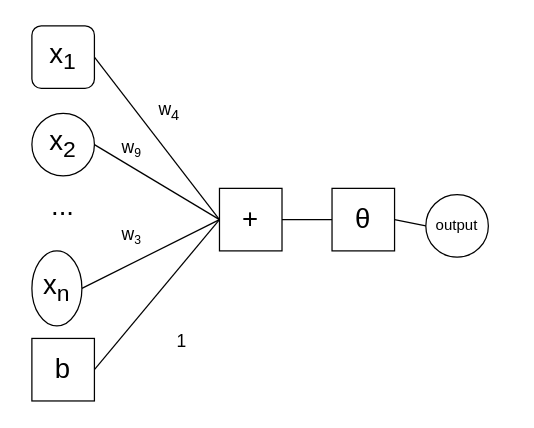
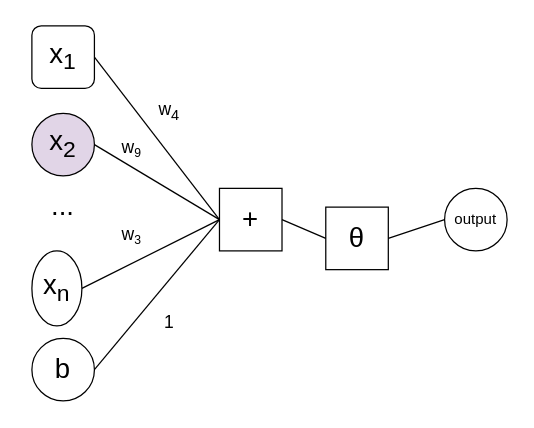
- <mxCell id="3" value="&lt;font style=&quot;font-size: 22px;&quot;&gt;x&lt;sub&gt;2&lt;/sub&gt;&lt;/font&gt;" style="ellipse;whiteSpace=wrap;html=1;aspect=fixed;" vertex="1" parent="1"><mxGeometry x="25" y="90" width="50" height="50" as="geometry" /></mxCell>
+ <mxCell id="3" value="&lt;font style=&quot;font-size: 22px;&quot;&gt;x&lt;sub&gt;2&lt;/sub&gt;&lt;/font&gt;" style="ellipse;whiteSpace=wrap;html=1;aspect=fixed;fillColor=#e1d5e7;" vertex="1" parent="1"><mxGeometry x="25" y="90" width="50" height="50" as="geometry" /></mxCell>
- <mxCell id="6" value="&lt;font style=&quot;font-size: 22px;&quot;&gt;θ&lt;/font&gt;" style="rounded=0;whiteSpace=wrap;html=1;" vertex="1" parent="1"><mxGeometry x="265" y="150" width="50" height="50" as="geometry" /></mxCell>
+ <mxCell id="6" value="&lt;font style=&quot;font-size: 22px;&quot;&gt;θ&lt;/font&gt;" style="rounded=0;whiteSpace=wrap;html=1;" vertex="1" parent="1"><mxGeometry x="260" y="165" width="50" height="50" as="geometry" /></mxCell>
- <mxCell id="18" value="output" style="ellipse;whiteSpace=wrap;html=1;aspect=fixed;" vertex="1" parent="1"><mxGeometry x="340" y="155" width="50" height="50" as="geometry" /></mxCell>
+ <mxCell id="18" value="output" style="ellipse;whiteSpace=wrap;html=1;aspect=fixed;" vertex="1" parent="1"><mxGeometry x="355" y="150" width="50" height="50" as="geometry" /></mxCell>
- <mxCell id="17" value="&lt;span style=&quot;font-size: 14px;&quot;&gt;1&lt;/span&gt;" style="text;html=1;align=center;verticalAlign=middle;whiteSpace=wrap;rounded=0;fontSize=22;" vertex="1" parent="1"><mxGeometry x="115" y="255" width="60" height="30" as="geometry" /></mxCell>
+ <mxCell id="17" value="&lt;span style=&quot;font-size: 14px;&quot;&gt;1&lt;/span&gt;" style="text;html=1;align=center;verticalAlign=middle;whiteSpace=wrap;rounded=0;fontSize=22;" vertex="1" parent="1"><mxGeometry x="105" y="240" width="60" height="30" as="geometry" /></mxCell>
- <mxCell id="7" value="&lt;font style=&quot;font-size: 22px;&quot;&gt;b&lt;/font&gt;" style="whiteSpace=wrap;html=1;aspect=fixed;rounded=0;" vertex="1" parent="1"><mxGeometry x="25" y="270" width="50" height="50" as="geometry" /></mxCell>
+ <mxCell id="7" value="&lt;font style=&quot;font-size: 22px;&quot;&gt;b&lt;/font&gt;" style="ellipse;whiteSpace=wrap;html=1;aspect=fixed;" vertex="1" parent="1"><mxGeometry x="25" y="270" width="50" height="50" as="geometry" /></mxCell>
